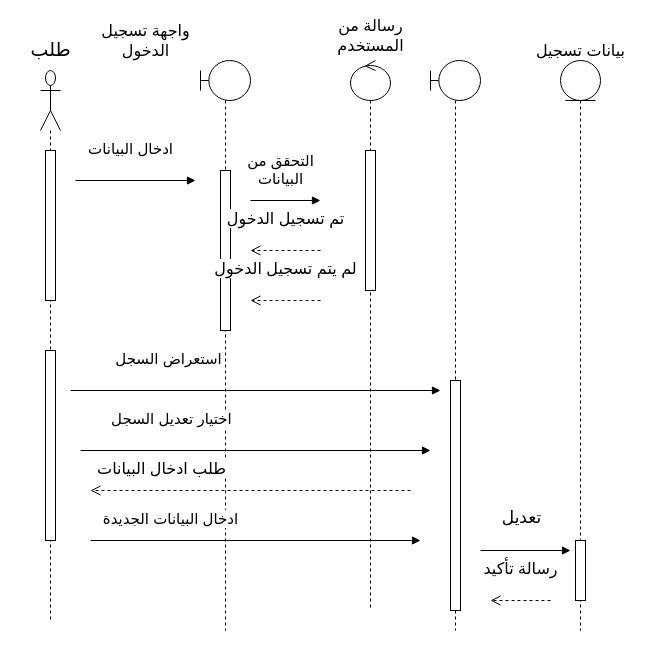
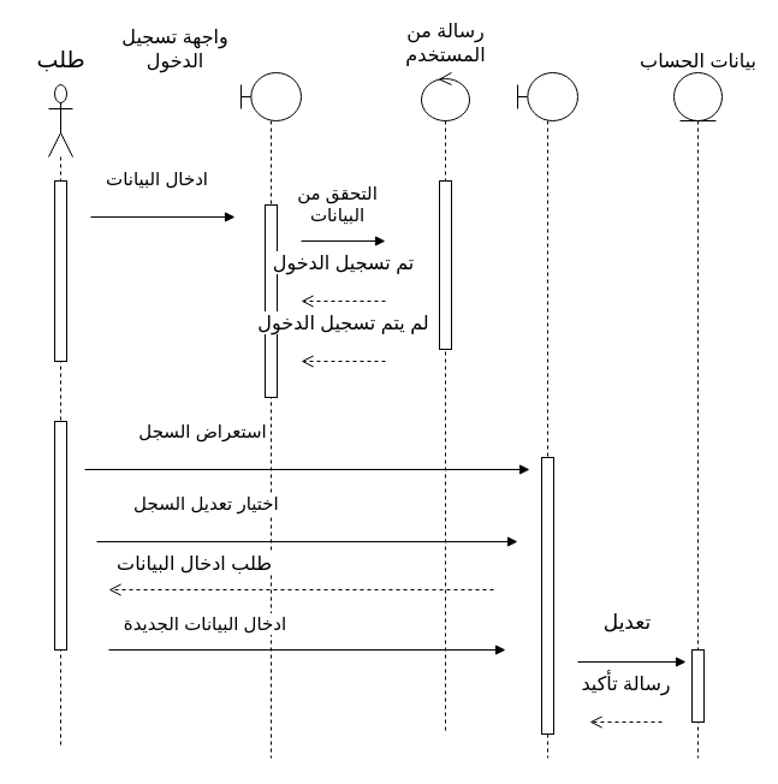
- <mxCell id="19" value="&lt;font style=&quot;font-size: 16px&quot;&gt;بيانات تسجيل&lt;/font&gt;" style="text;html=1;align=center;verticalAlign=middle;resizable=0;points=[];autosize=1;" parent="1" vertex="1"><mxGeometry x="535" y="40" width="90" height="20" as="geometry" /></mxCell>
+ <mxCell id="19" value="&lt;font style=&quot;font-size: 16px&quot;&gt;بيانات الحساب&lt;/font&gt;" style="text;html=1;align=center;verticalAlign=middle;resizable=0;points=[];autosize=1;" parent="1" vertex="1"><mxGeometry x="535" y="40" width="90" height="20" as="geometry" /></mxCell>
